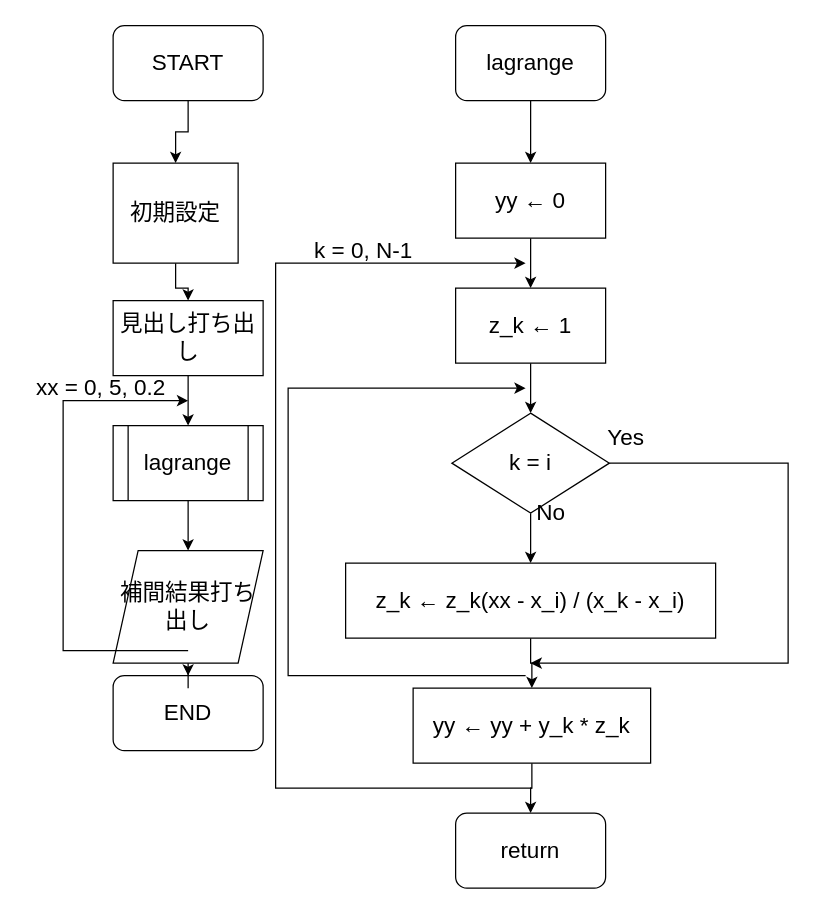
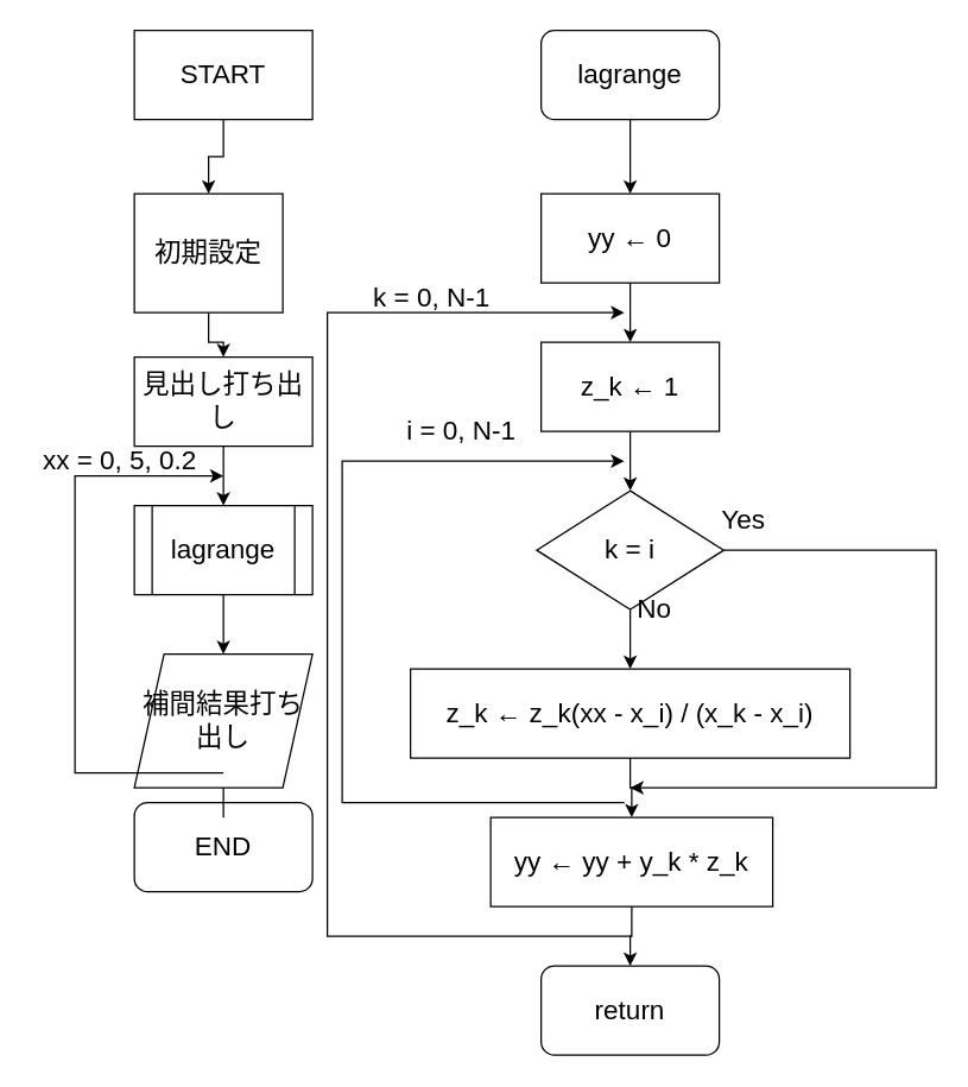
- <mxCell id="7" value="START" style="rounded=1;whiteSpace=wrap;html=1;fontSize=18;" vertex="1" parent="1"><mxGeometry x="90" y="20" width="120" height="60" as="geometry" /></mxCell>
+ <mxCell id="7" value="START" style="whiteSpace=wrap;html=1;fontSize=18;rounded=0;" vertex="1" parent="1"><mxGeometry x="90" y="20" width="120" height="60" as="geometry" /></mxCell>
+ <mxCell id="34" value="i = 0, N-1" style="text;html=1;align=center;verticalAlign=middle;resizable=0;points=[];autosize=1;fontSize=18;" vertex="1" parent="1"><mxGeometry x="265" y="275" width="90" height="30" as="geometry" /></mxCell>
- <mxCell id="14" value="" style="edgeStyle=orthogonalEdgeStyle;rounded=0;orthogonalLoop=1;jettySize=auto;html=1;fontSize=18;" edge="1" parent="1" source="15" target="5"><mxGeometry relative="1" as="geometry" /></mxCell>
+ <mxCell id="14" value="" style="edgeStyle=orthogonalEdgeStyle;rounded=0;orthogonalLoop=1;jettySize=auto;html=1;fontSize=18;endArrow=none;" edge="1" parent="1" source="15" target="5"><mxGeometry relative="1" as="geometry" /></mxCell>
